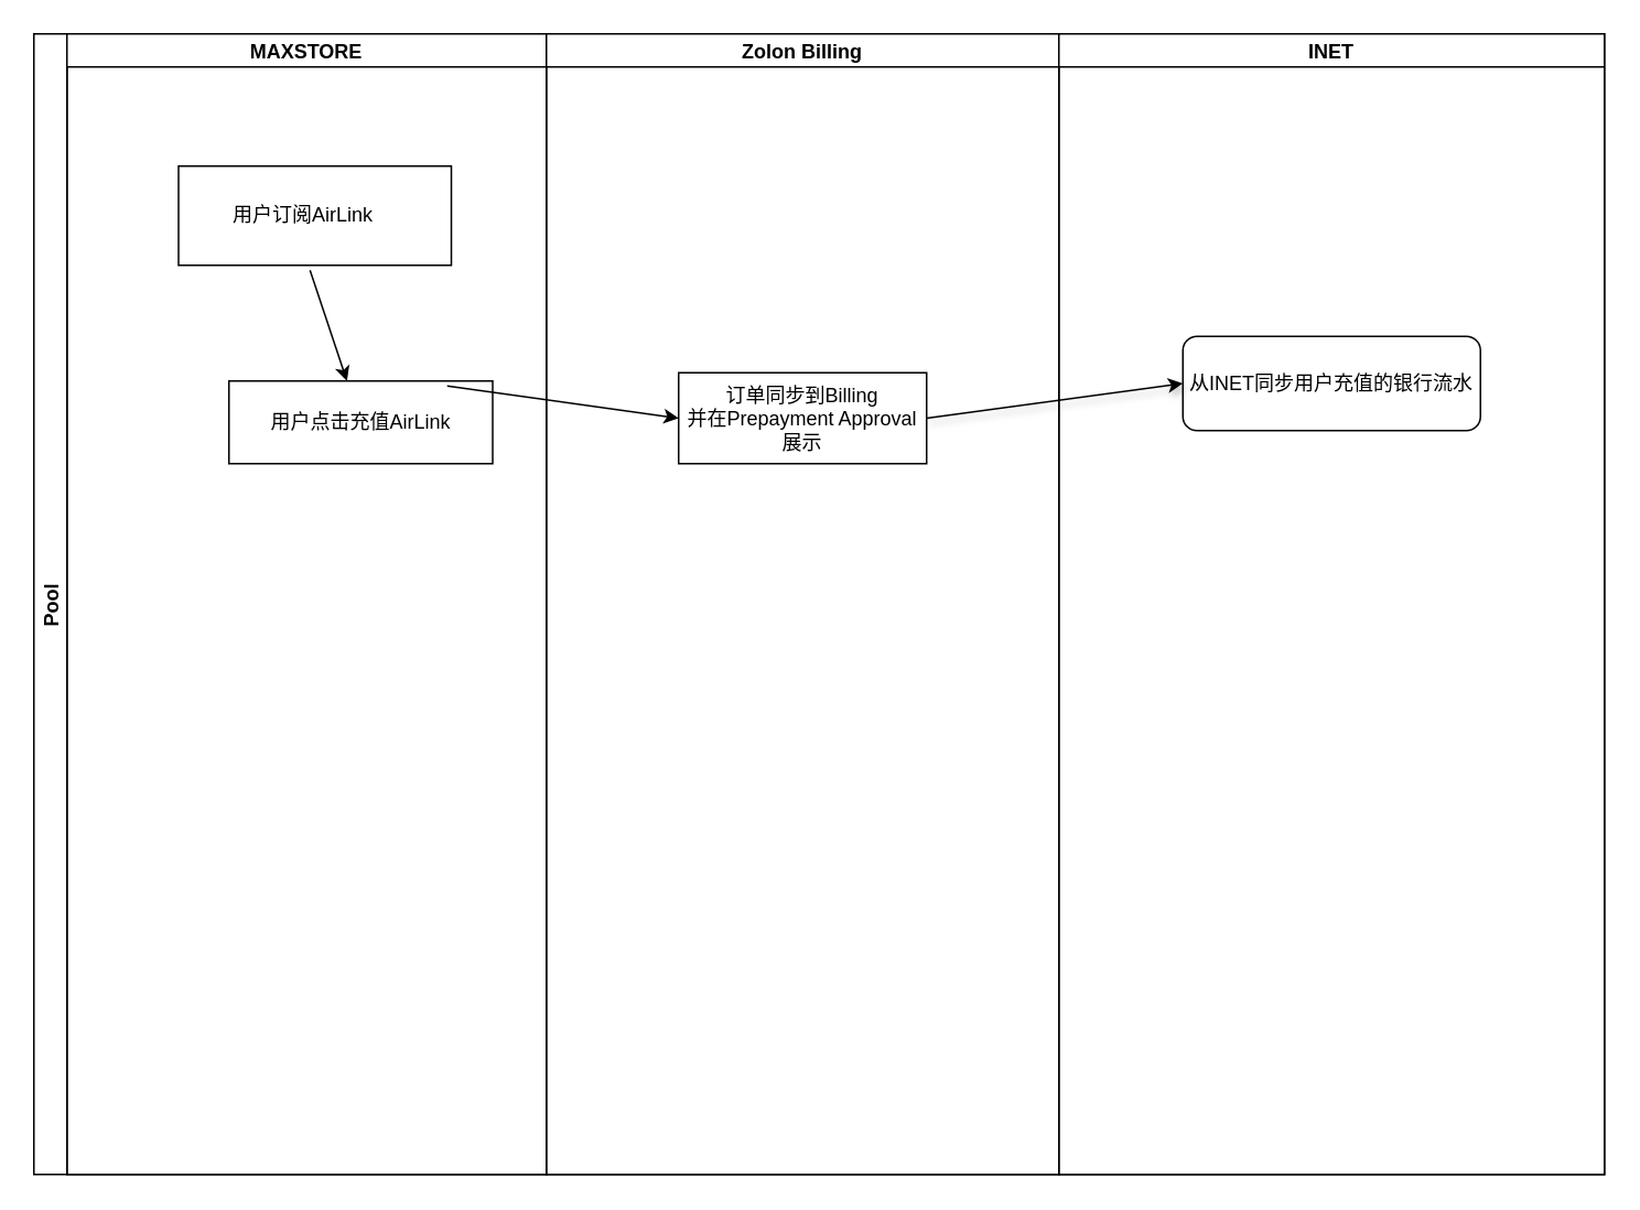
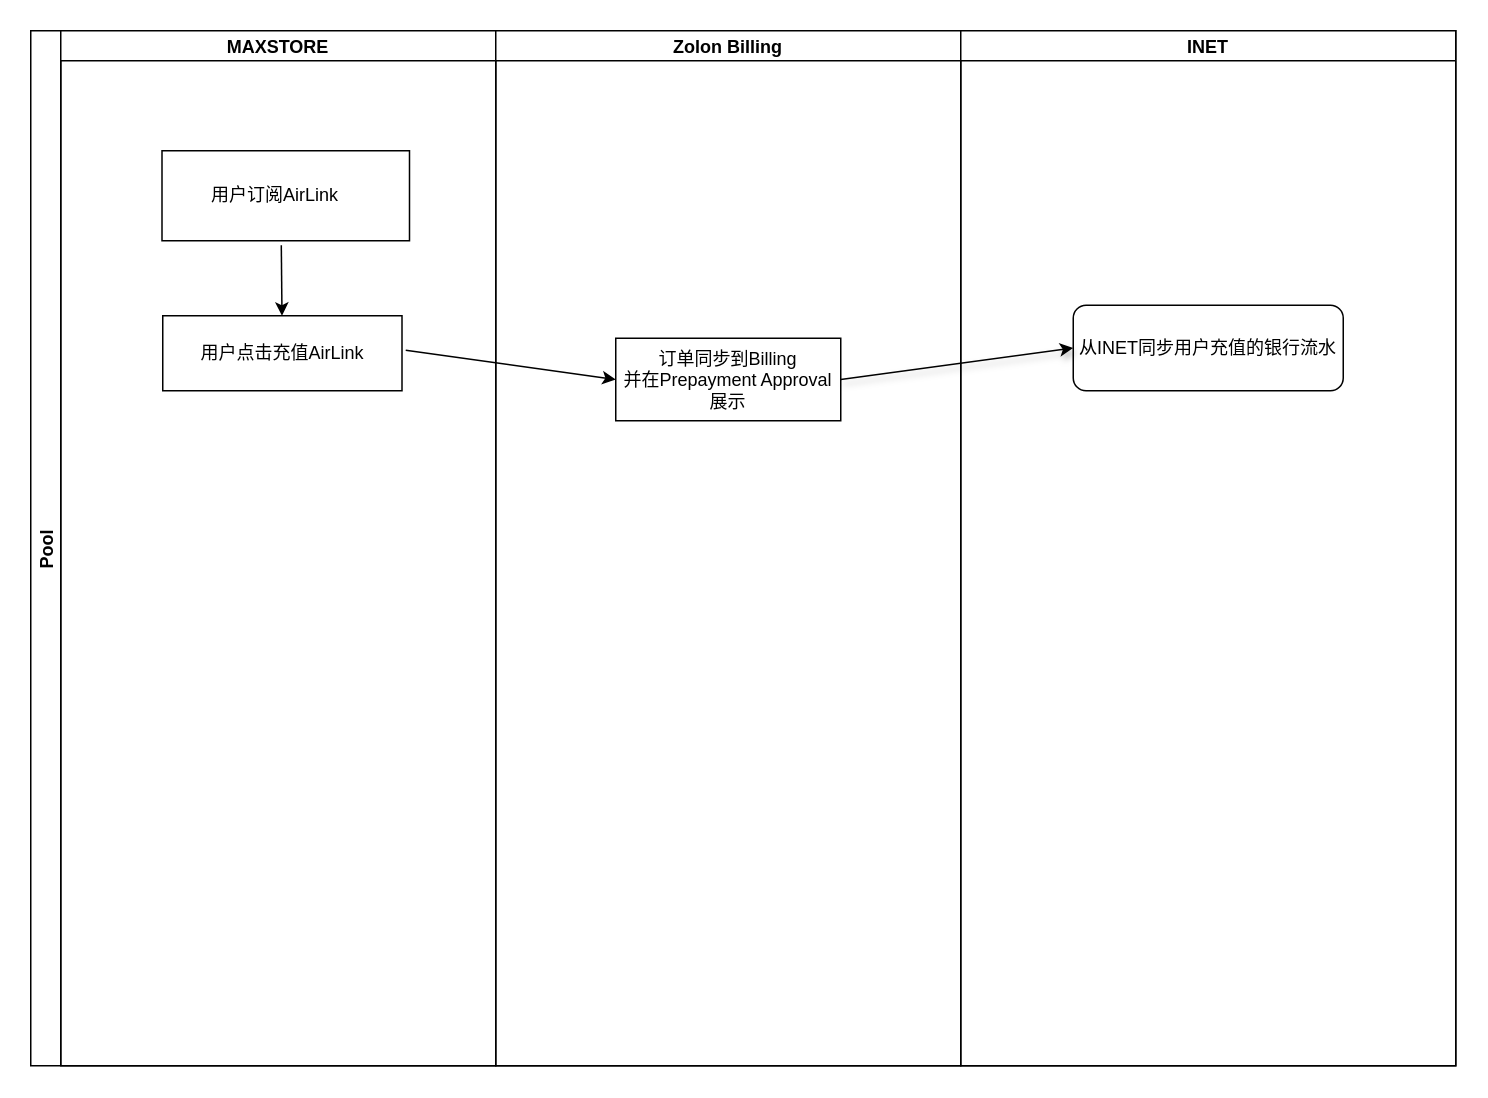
- <mxCell id="6" value="用户点击充值AirLink" style="rounded=0;whiteSpace=wrap;html=1;" vertex="1" parent="3"><mxGeometry x="98" y="210" width="159.5" height="50" as="geometry" /></mxCell>
+ <mxCell id="6" value="用户点击充值AirLink" style="rounded=0;whiteSpace=wrap;html=1;" vertex="1" parent="3"><mxGeometry x="68" y="190" width="159.5" height="50" as="geometry" /></mxCell>
